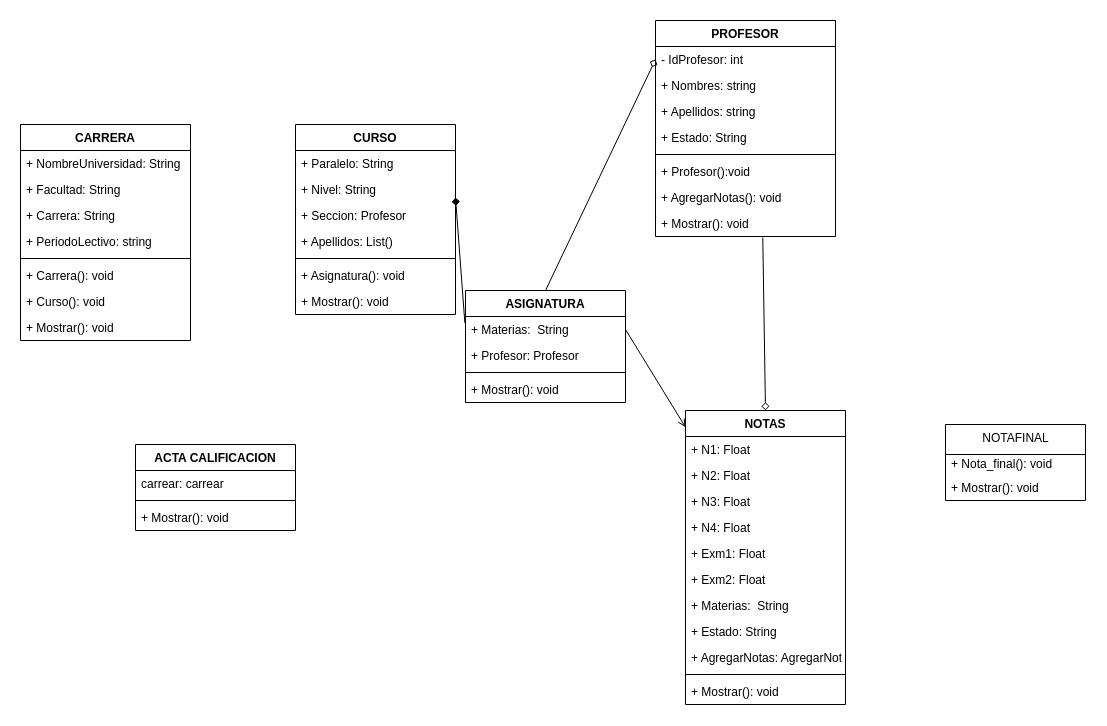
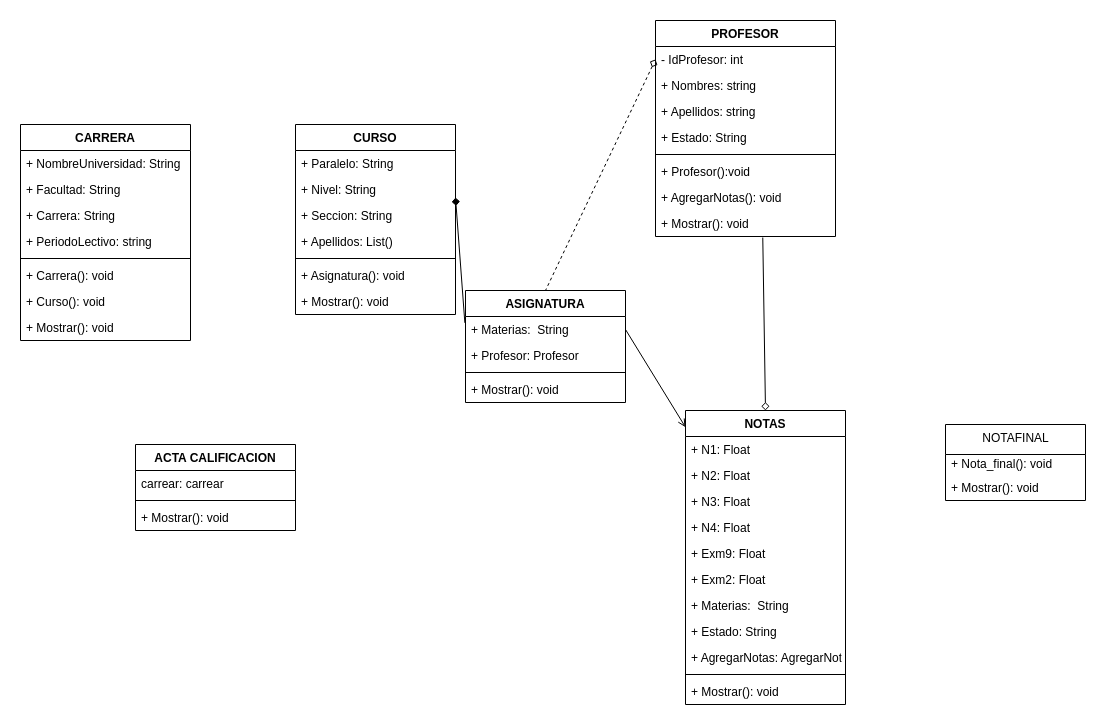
- <mxCell id="47" style="edgeStyle=none;html=1;exitX=0;exitY=0.5;exitDx=0;exitDy=0;entryX=0.5;entryY=0;entryDx=0;entryDy=0;endArrow=none;endFill=0;startArrow=diamond;startFill=0;" parent="1" source="25" target="41" edge="1"><mxGeometry relative="1" as="geometry" /></mxCell>
+ <mxCell id="47" style="edgeStyle=none;html=1;exitX=0;exitY=0.5;exitDx=0;exitDy=0;entryX=0.5;entryY=0;entryDx=0;entryDy=0;endArrow=none;endFill=0;startArrow=diamond;startFill=0;dashed=1;" parent="1" source="25" target="41" edge="1"><mxGeometry relative="1" as="geometry" /></mxCell>
- <mxCell id="36" value="+ Seccion: Profesor&#10;" style="text;strokeColor=none;fillColor=none;align=left;verticalAlign=top;spacingLeft=4;spacingRight=4;overflow=hidden;rotatable=0;points=[[0,0.5],[1,0.5]];portConstraint=eastwest;" parent="33" vertex="1"><mxGeometry y="78" width="160" height="26" as="geometry" /></mxCell>
+ <mxCell id="36" value="+ Seccion: String&#10;" style="text;strokeColor=none;fillColor=none;align=left;verticalAlign=top;spacingLeft=4;spacingRight=4;overflow=hidden;rotatable=0;points=[[0,0.5],[1,0.5]];portConstraint=eastwest;" parent="33" vertex="1"><mxGeometry y="78" width="160" height="26" as="geometry" /></mxCell>
- <mxCell id="8" value="+ Exm1: Float" style="text;strokeColor=none;fillColor=none;align=left;verticalAlign=top;spacingLeft=4;spacingRight=4;overflow=hidden;rotatable=0;points=[[0,0.5],[1,0.5]];portConstraint=eastwest;" parent="3" vertex="1"><mxGeometry y="130" width="160" height="26" as="geometry" /></mxCell>
+ <mxCell id="8" value="+ Exm9: Float" style="text;strokeColor=none;fillColor=none;align=left;verticalAlign=top;spacingLeft=4;spacingRight=4;overflow=hidden;rotatable=0;points=[[0,0.5],[1,0.5]];portConstraint=eastwest;" parent="3" vertex="1"><mxGeometry y="130" width="160" height="26" as="geometry" /></mxCell>
